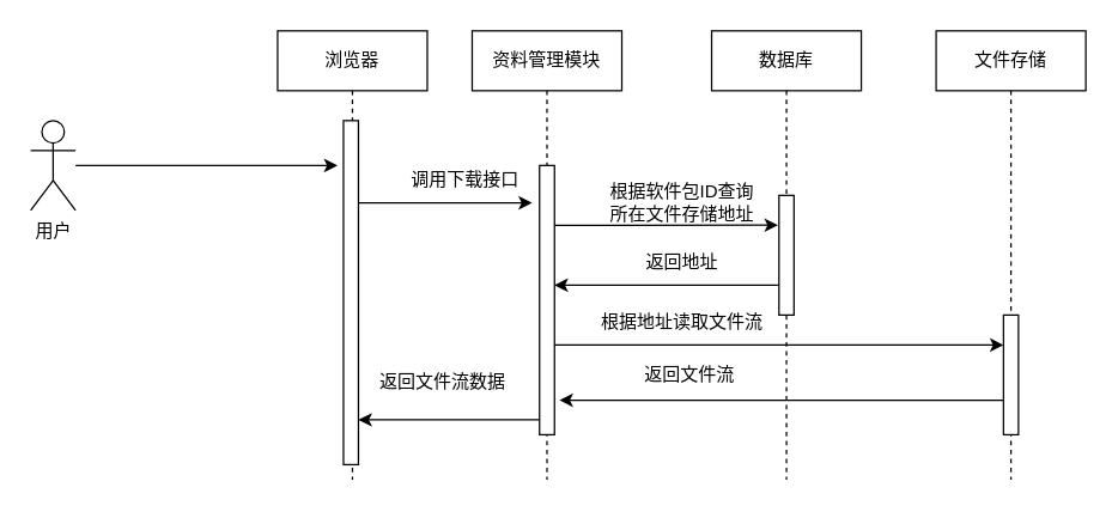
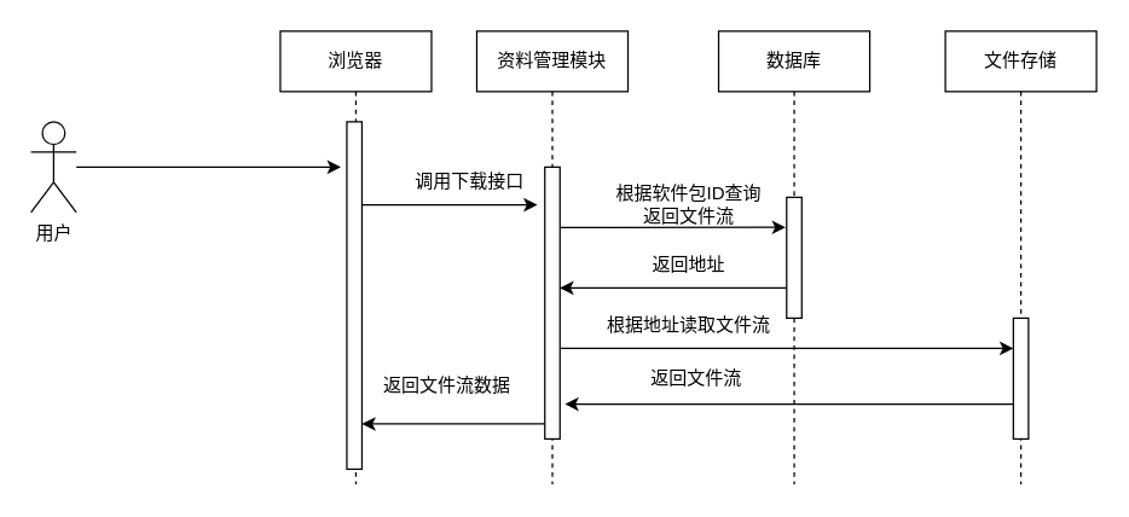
- <mxCell id="17" value="根据软件包ID查询&lt;br&gt;所在文件存储地址" style="text;html=1;align=center;verticalAlign=middle;resizable=0;points=[];autosize=1;strokeColor=none;fillColor=none;" vertex="1" parent="1"><mxGeometry x="395" y="115" width="120" height="40" as="geometry" /></mxCell>
+ <mxCell id="17" value="根据软件包ID查询&lt;br&gt;返回文件流" style="text;html=1;align=center;verticalAlign=middle;resizable=0;points=[];autosize=1;strokeColor=none;fillColor=none;" vertex="1" parent="1"><mxGeometry x="395" y="115" width="120" height="40" as="geometry" /></mxCell>
